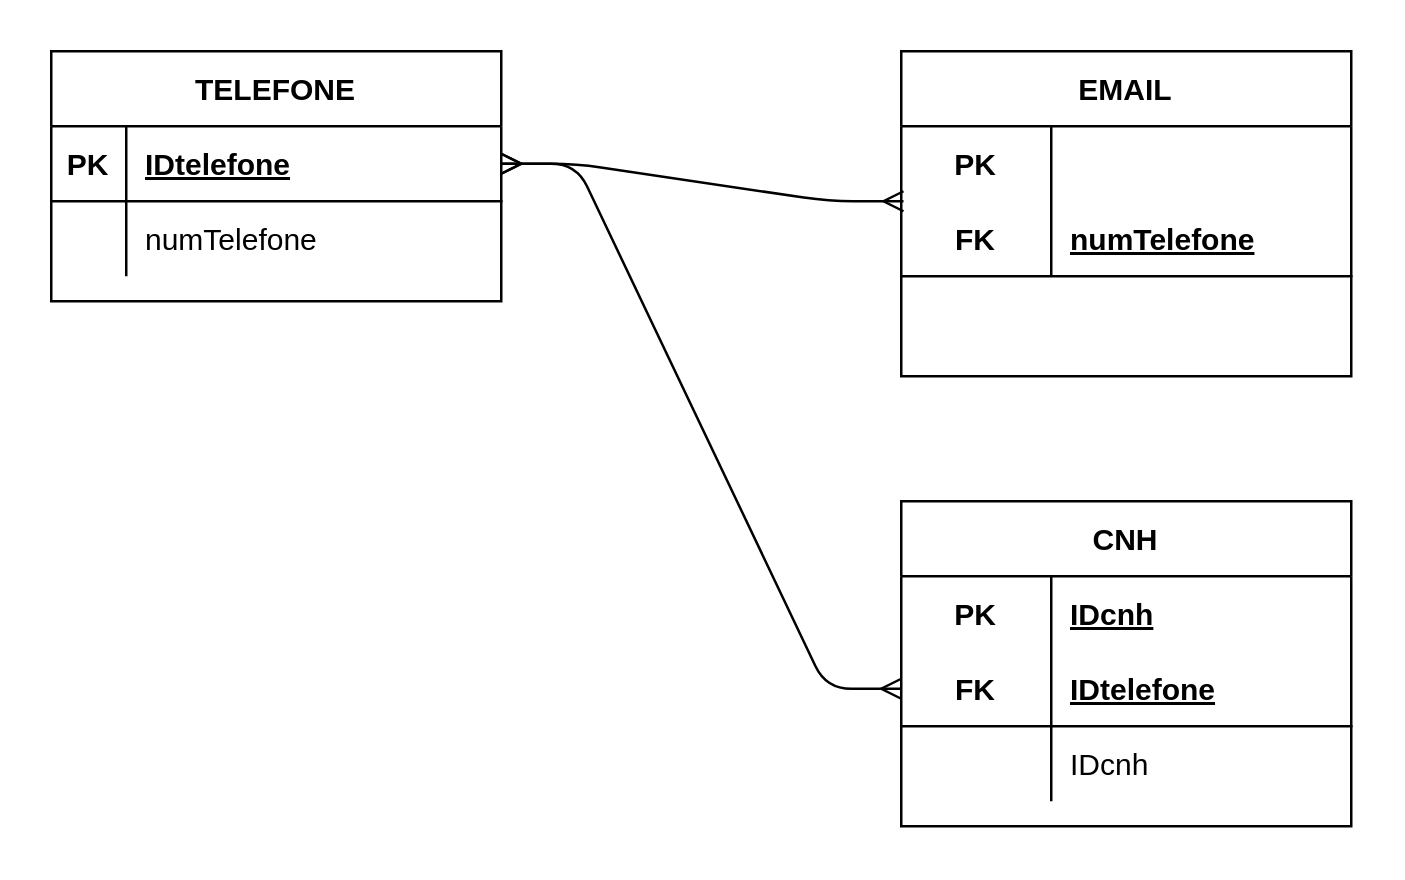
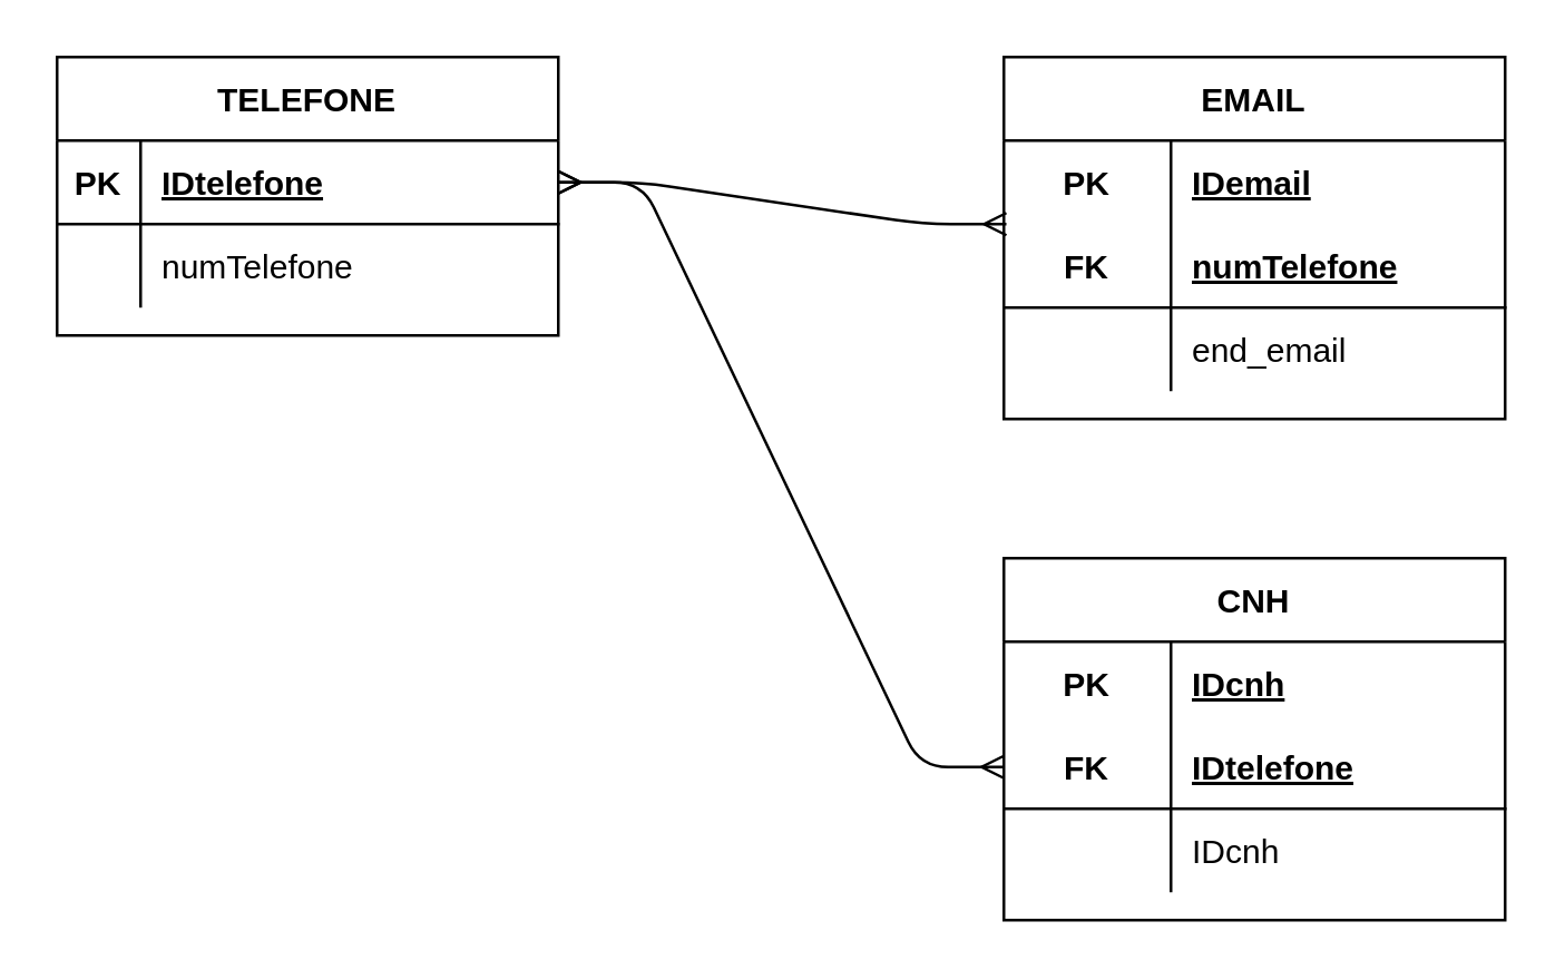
+ <mxCell id="12" value="IDemail" style="shape=partialRectangle;connectable=0;fillColor=none;top=0;left=0;bottom=0;right=0;align=left;spacingLeft=6;fontStyle=5;overflow=hidden;" parent="10" vertex="1"><mxGeometry x="60" width="120" height="30" as="geometry" /></mxCell>
+ <mxCell id="18" value="end_email" style="shape=partialRectangle;connectable=0;fillColor=none;top=0;left=0;bottom=0;right=0;align=left;spacingLeft=6;overflow=hidden;" parent="16" vertex="1"><mxGeometry x="60" width="120" height="30" as="geometry" /></mxCell>
